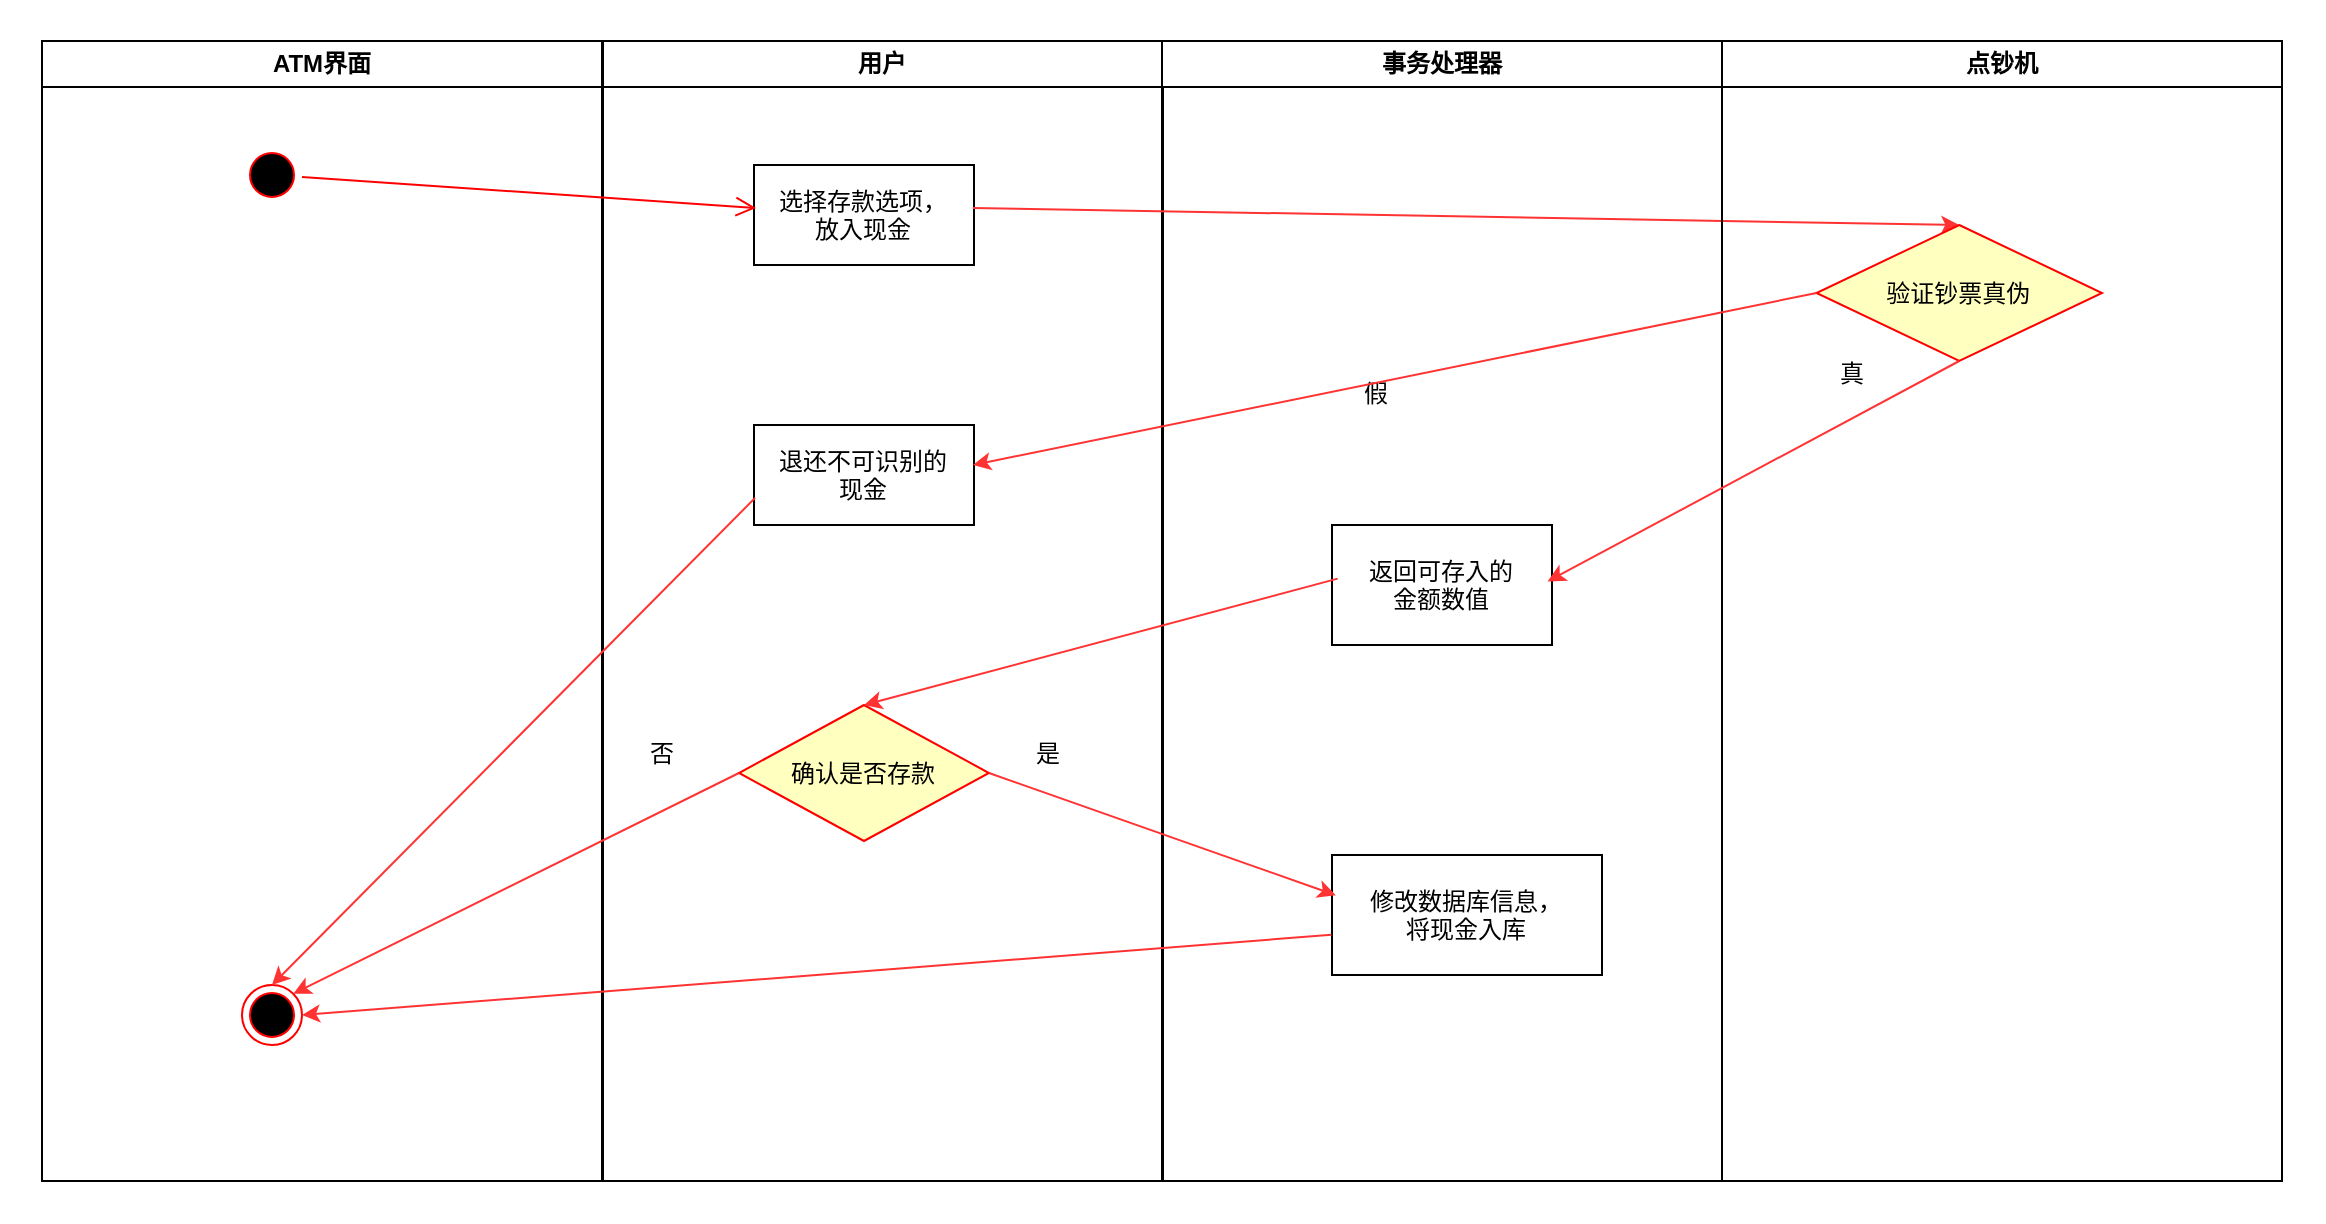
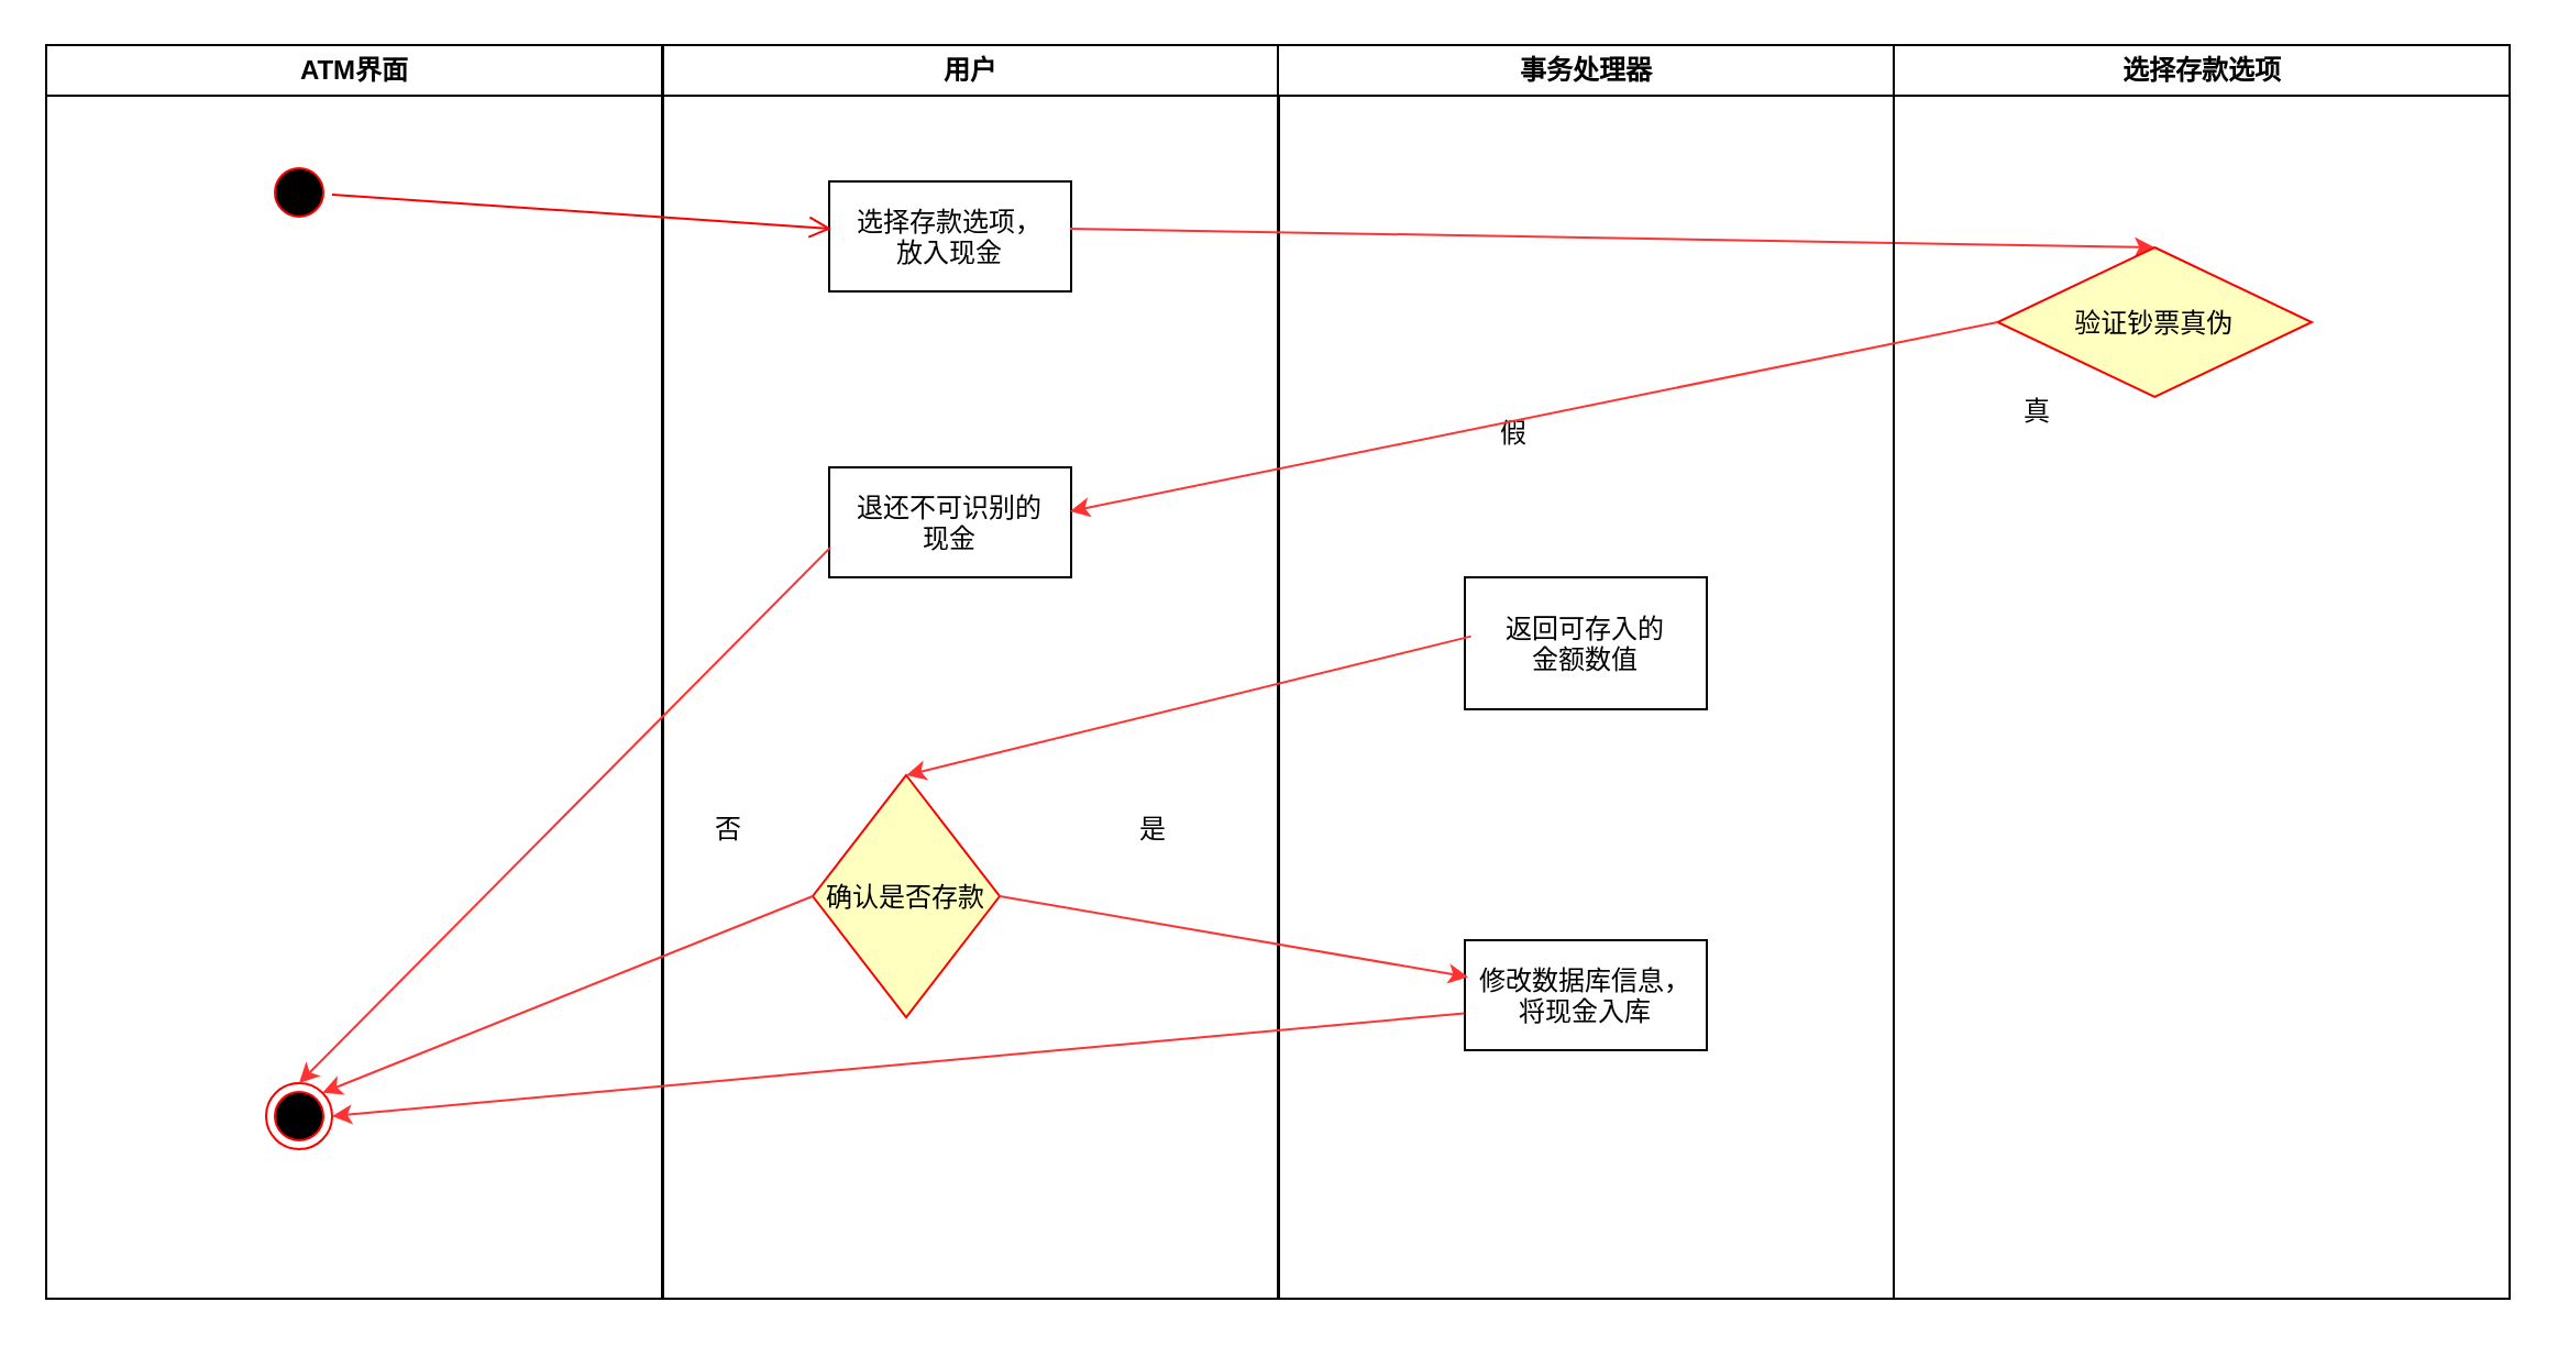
- <mxCell id="17" value="点钞机" style="swimlane;whiteSpace=wrap;startSize=23;" vertex="1" parent="1"><mxGeometry x="860.5" y="20" width="280" height="570" as="geometry" /></mxCell>
+ <mxCell id="17" value="选择存款选项" style="swimlane;whiteSpace=wrap;startSize=23;" vertex="1" parent="1"><mxGeometry x="860.5" y="20" width="280" height="570" as="geometry" /></mxCell>
- <mxCell id="20" style="edgeStyle=none;rounded=0;orthogonalLoop=1;jettySize=auto;html=1;exitX=0.5;exitY=1;exitDx=0;exitDy=0;entryX=0.98;entryY=0.47;entryDx=0;entryDy=0;entryPerimeter=0;strokeColor=#FF3333;" edge="1" parent="1" source="18" target="12"><mxGeometry relative="1" as="geometry" /></mxCell>
- <mxCell id="8" value="确认是否存款" style="rhombus;fillColor=#ffffc0;strokeColor=#ff0000;" parent="5" vertex="1"><mxGeometry x="68" y="332" width="125" height="68" as="geometry" /></mxCell>
+ <mxCell id="8" value="确认是否存款" style="rhombus;fillColor=#ffffc0;strokeColor=#ff0000;" parent="5" vertex="1"><mxGeometry x="68" y="332" width="85" height="110" as="geometry" /></mxCell>
- <mxCell id="14" value="修改数据库信息，&#10;将现金入库" style="" parent="11" vertex="1"><mxGeometry x="85" y="407" width="135" height="60" as="geometry" /></mxCell>
+ <mxCell id="14" value="修改数据库信息，&#10;将现金入库" style="" parent="11" vertex="1"><mxGeometry x="85" y="407" width="110" height="50" as="geometry" /></mxCell>
